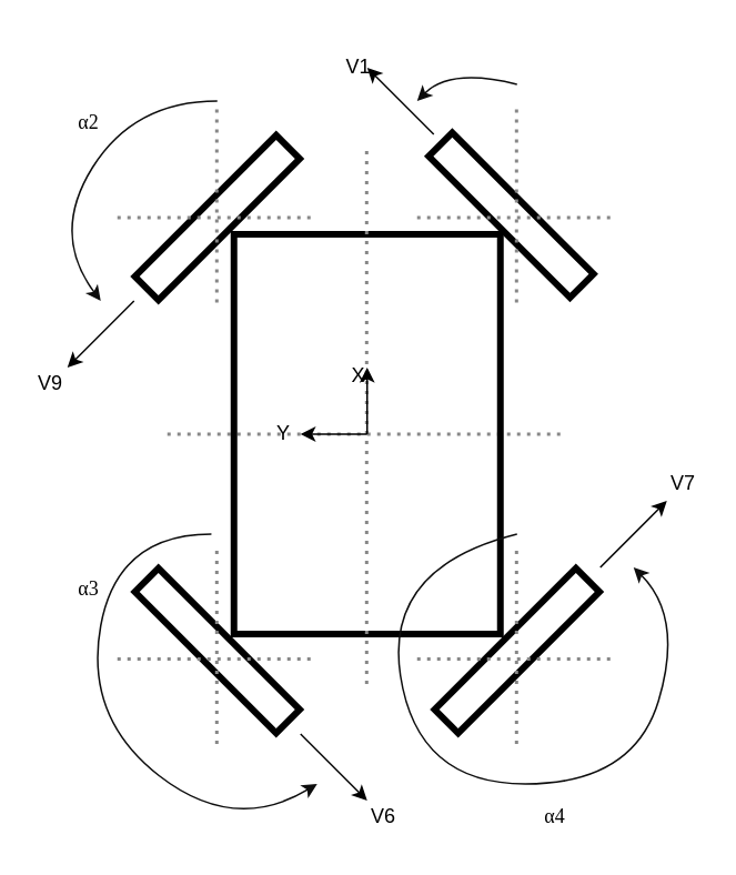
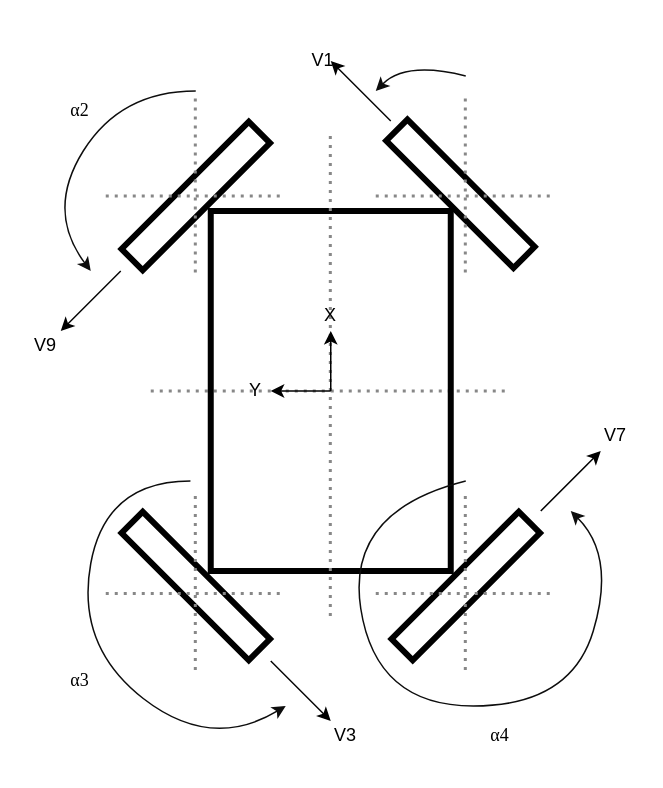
- <mxCell id="8" value="X" style="text;html=1;strokeColor=none;fillColor=none;align=center;verticalAlign=middle;whiteSpace=wrap;rounded=0;" parent="4" vertex="1"><mxGeometry x="45" y="15" width="20" height="20" as="geometry" /></mxCell>
+ <mxCell id="8" value="X" style="text;html=1;strokeColor=none;fillColor=none;align=center;verticalAlign=middle;whiteSpace=wrap;rounded=0;" parent="4" vertex="1"><mxGeometry x="50" width="20" height="20" as="geometry" /></mxCell>
- <mxCell id="35" value="α3" style="text;html=1;strokeColor=none;fillColor=none;align=center;verticalAlign=middle;whiteSpace=wrap;rounded=0;fontFamily=Lucida Console;" vertex="1" parent="1"><mxGeometry x="40" y="340" width="26.46" height="25" as="geometry" /></mxCell>
+ <mxCell id="35" value="α3" style="text;html=1;strokeColor=none;fillColor=none;align=center;verticalAlign=middle;whiteSpace=wrap;rounded=0;fontFamily=Lucida Console;" vertex="1" parent="1"><mxGeometry x="40" y="440" width="26.46" height="25" as="geometry" /></mxCell>
- <mxCell id="23" value="V6" style="text;html=1;strokeColor=none;fillColor=none;align=center;verticalAlign=middle;whiteSpace=wrap;rounded=0;" parent="1" vertex="1"><mxGeometry x="220" y="480" width="20" height="20" as="geometry" /></mxCell>
+ <mxCell id="23" value="V3" style="text;html=1;strokeColor=none;fillColor=none;align=center;verticalAlign=middle;whiteSpace=wrap;rounded=0;" parent="1" vertex="1"><mxGeometry x="220" y="480" width="20" height="20" as="geometry" /></mxCell>
